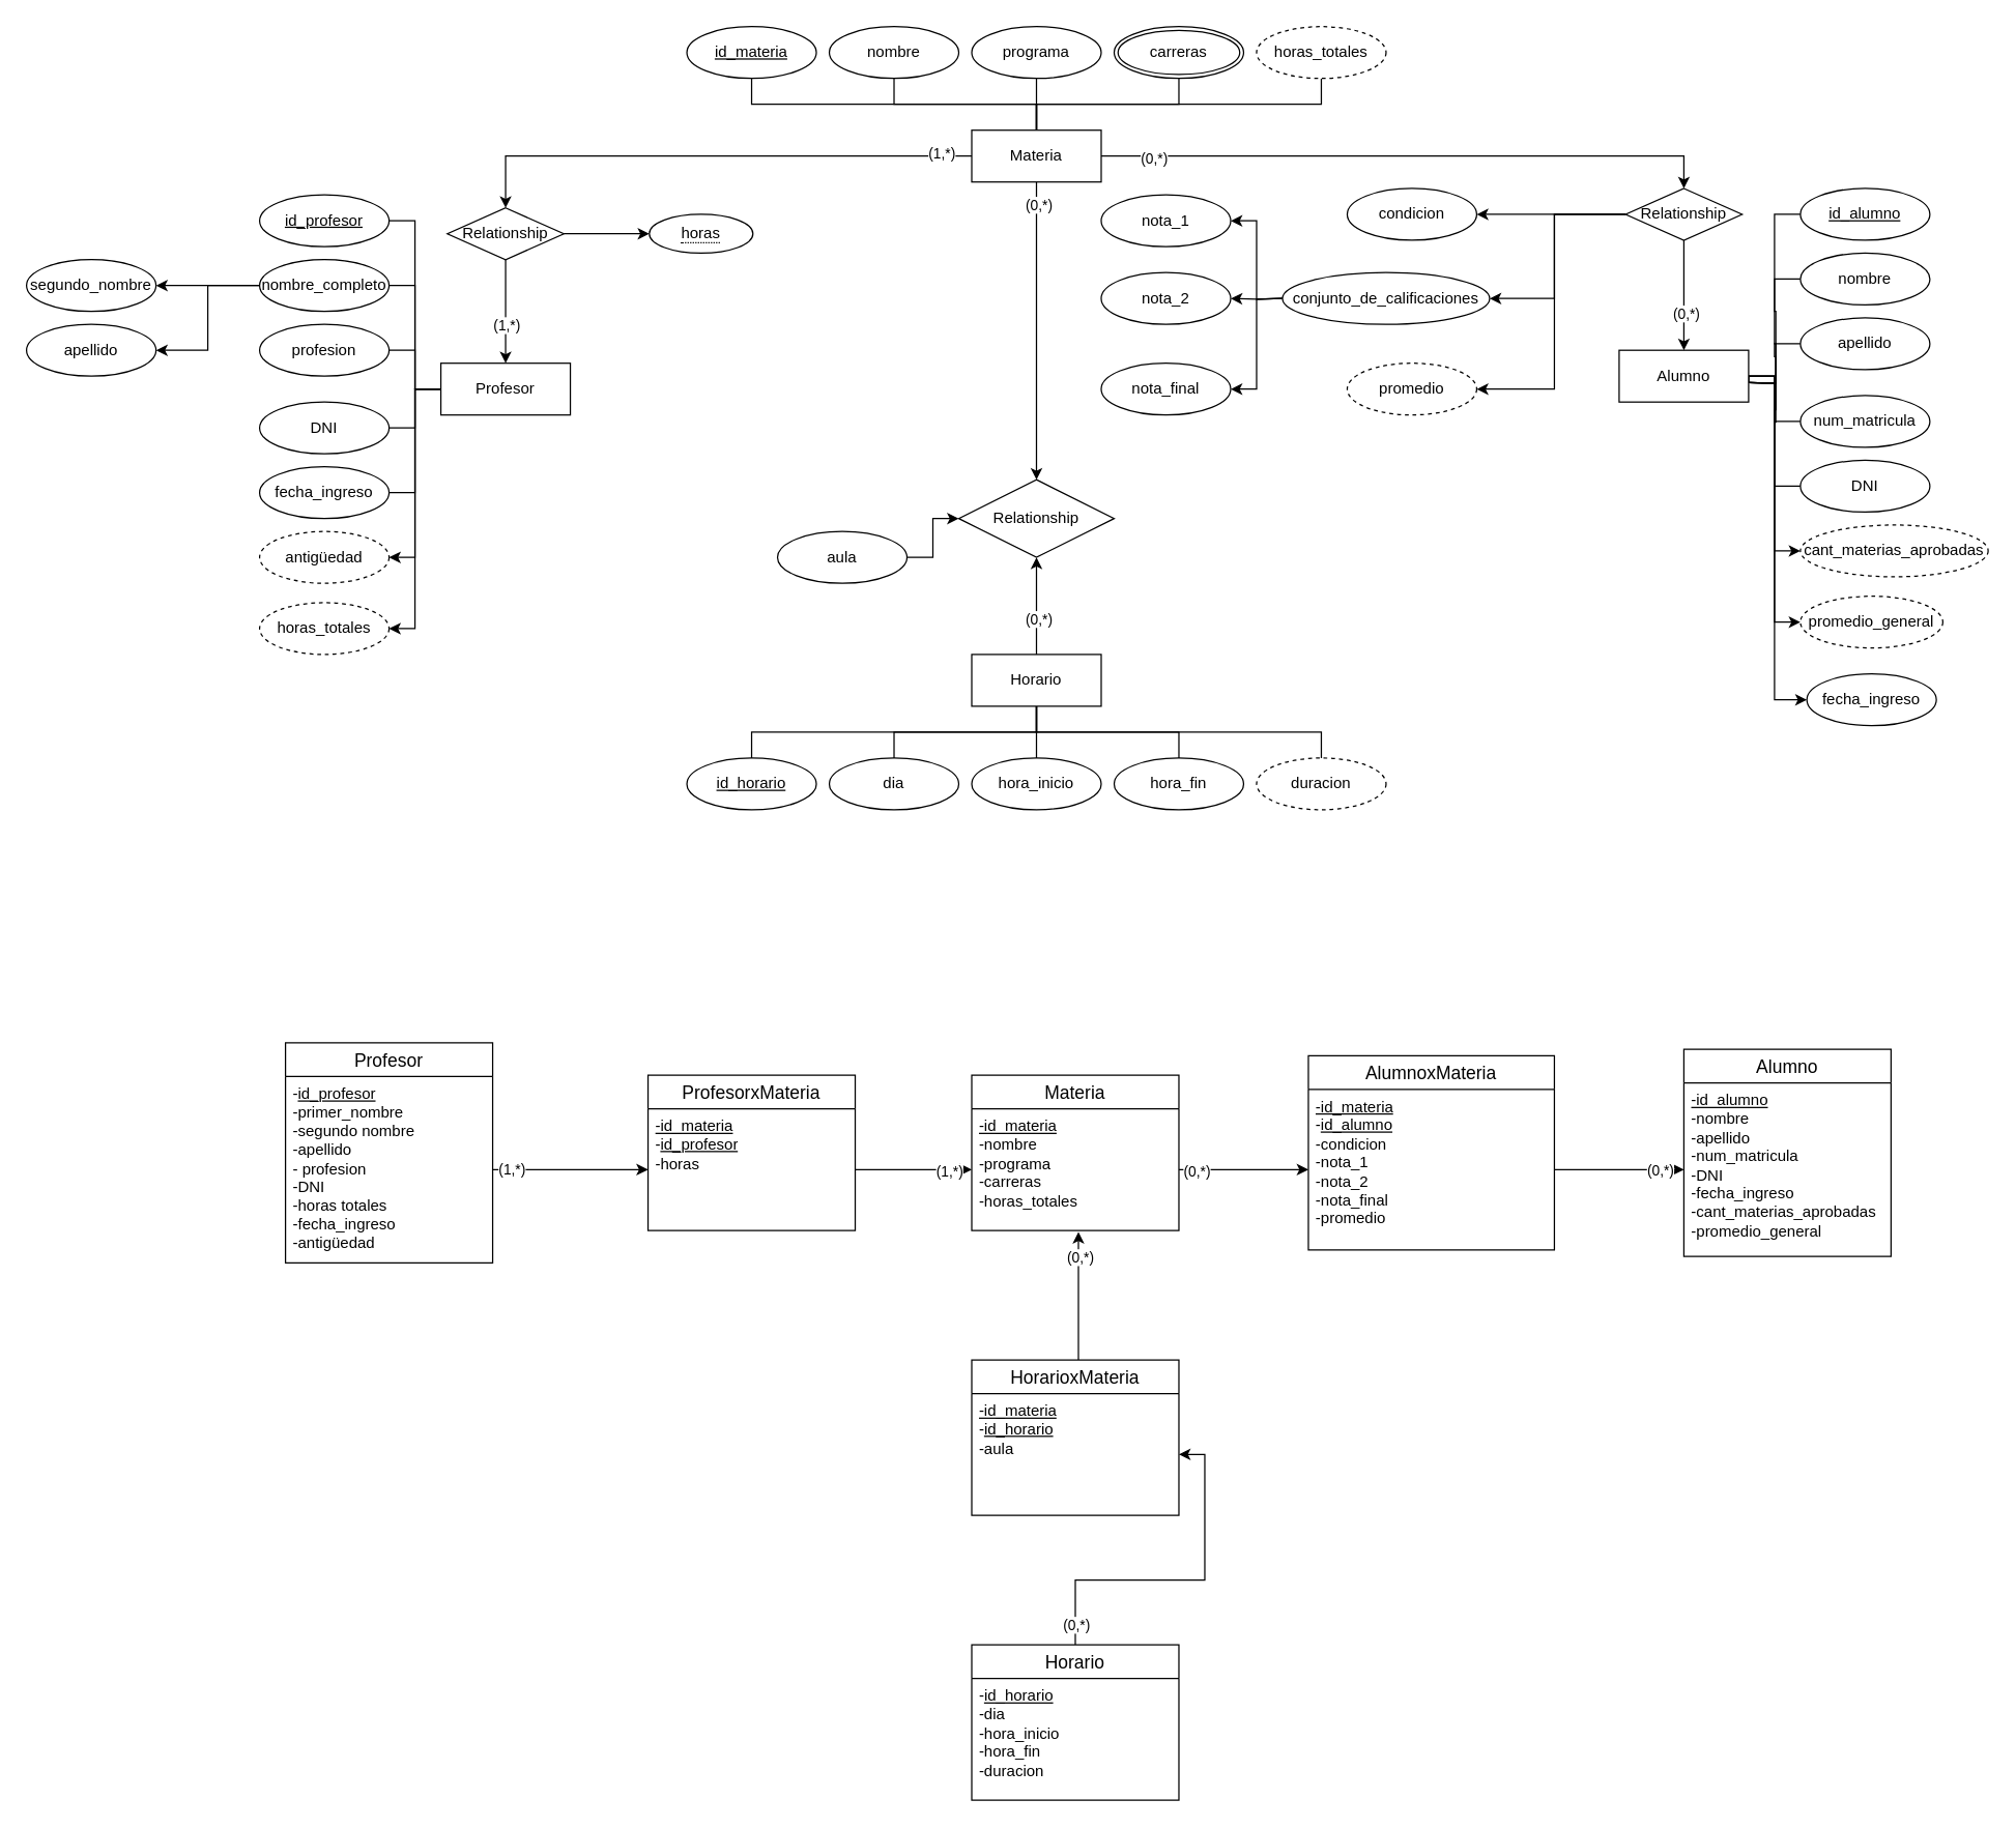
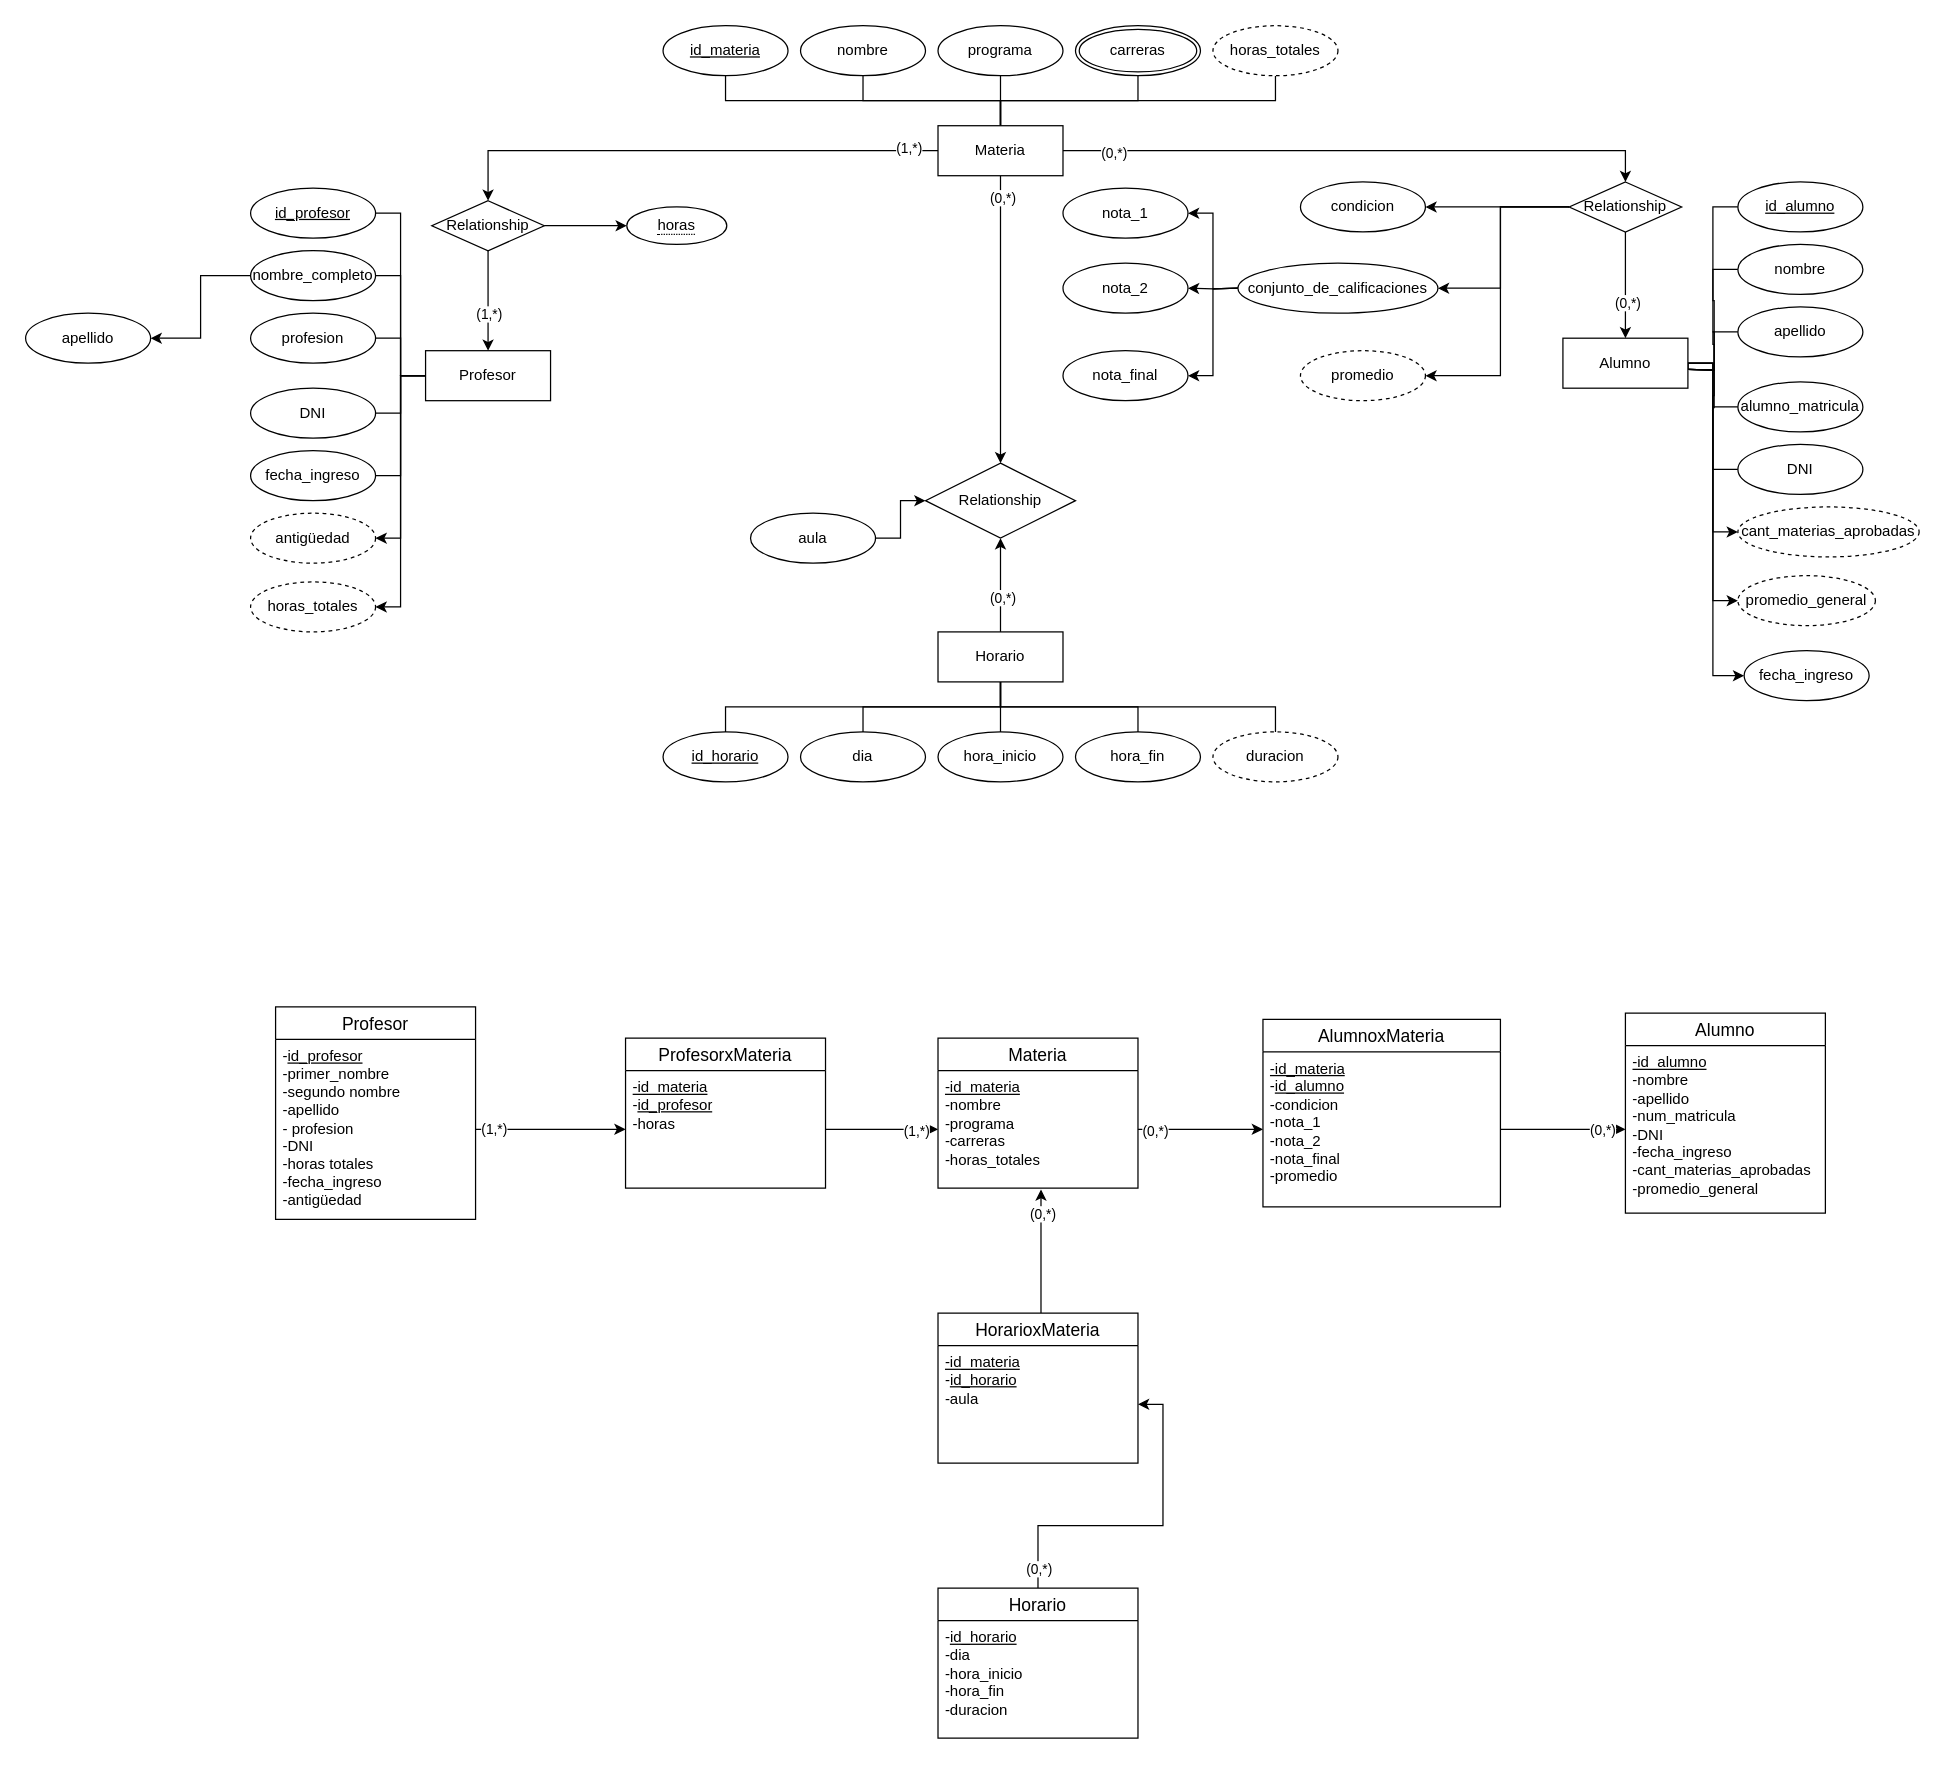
- <mxCell id="87" value="segundo_nombre" style="ellipse;whiteSpace=wrap;html=1;align=center;" vertex="1" parent="1"><mxGeometry x="20" y="200" width="100" height="40" as="geometry" /></mxCell>
- <mxCell id="58" style="edgeStyle=orthogonalEdgeStyle;rounded=0;orthogonalLoop=1;jettySize=auto;html=1;entryX=1;entryY=0.5;entryDx=0;entryDy=0;" edge="1" parent="1" source="60" target="87"><mxGeometry relative="1" as="geometry" /></mxCell>
- <mxCell id="31" value="num_matricula" style="ellipse;whiteSpace=wrap;html=1;align=center;rounded=0;" vertex="1" parent="1"><mxGeometry x="1390" y="305" width="100" height="40" as="geometry" /></mxCell>
+ <mxCell id="31" value="alumno_matricula" style="ellipse;whiteSpace=wrap;html=1;align=center;rounded=0;" vertex="1" parent="1"><mxGeometry x="1390" y="305" width="100" height="40" as="geometry" /></mxCell>
